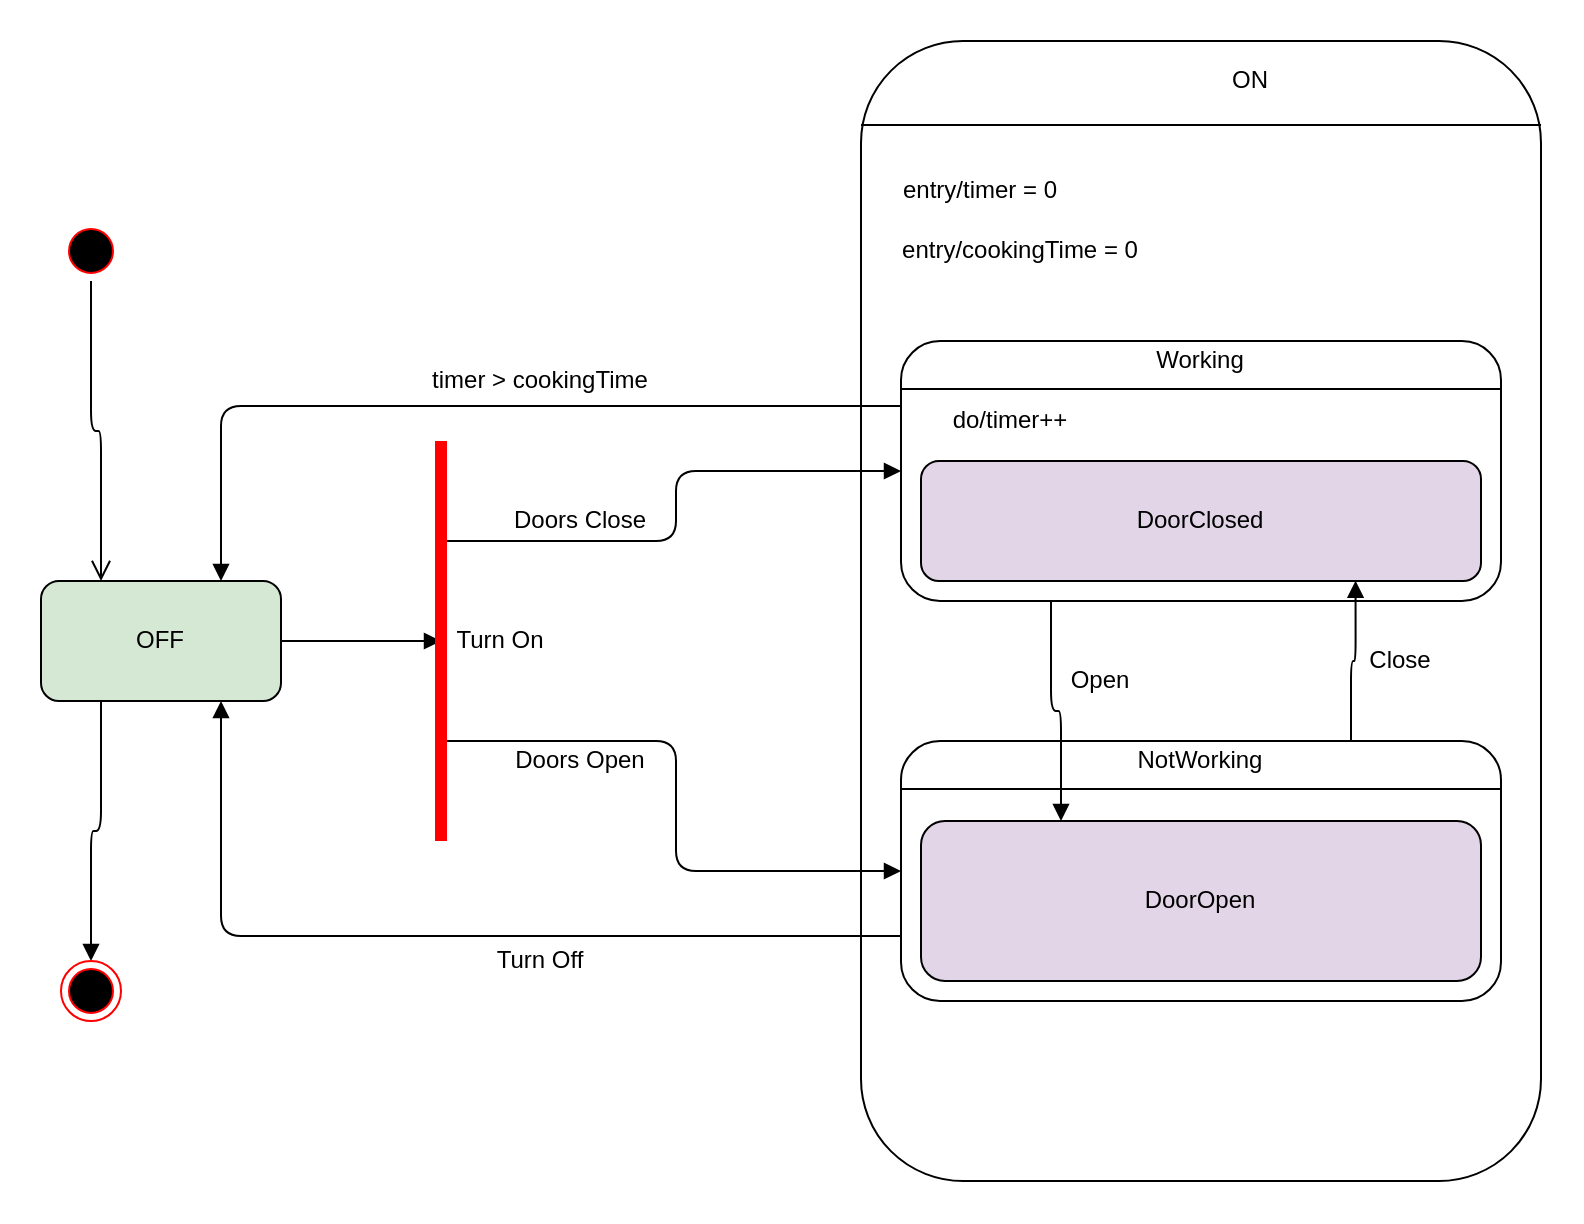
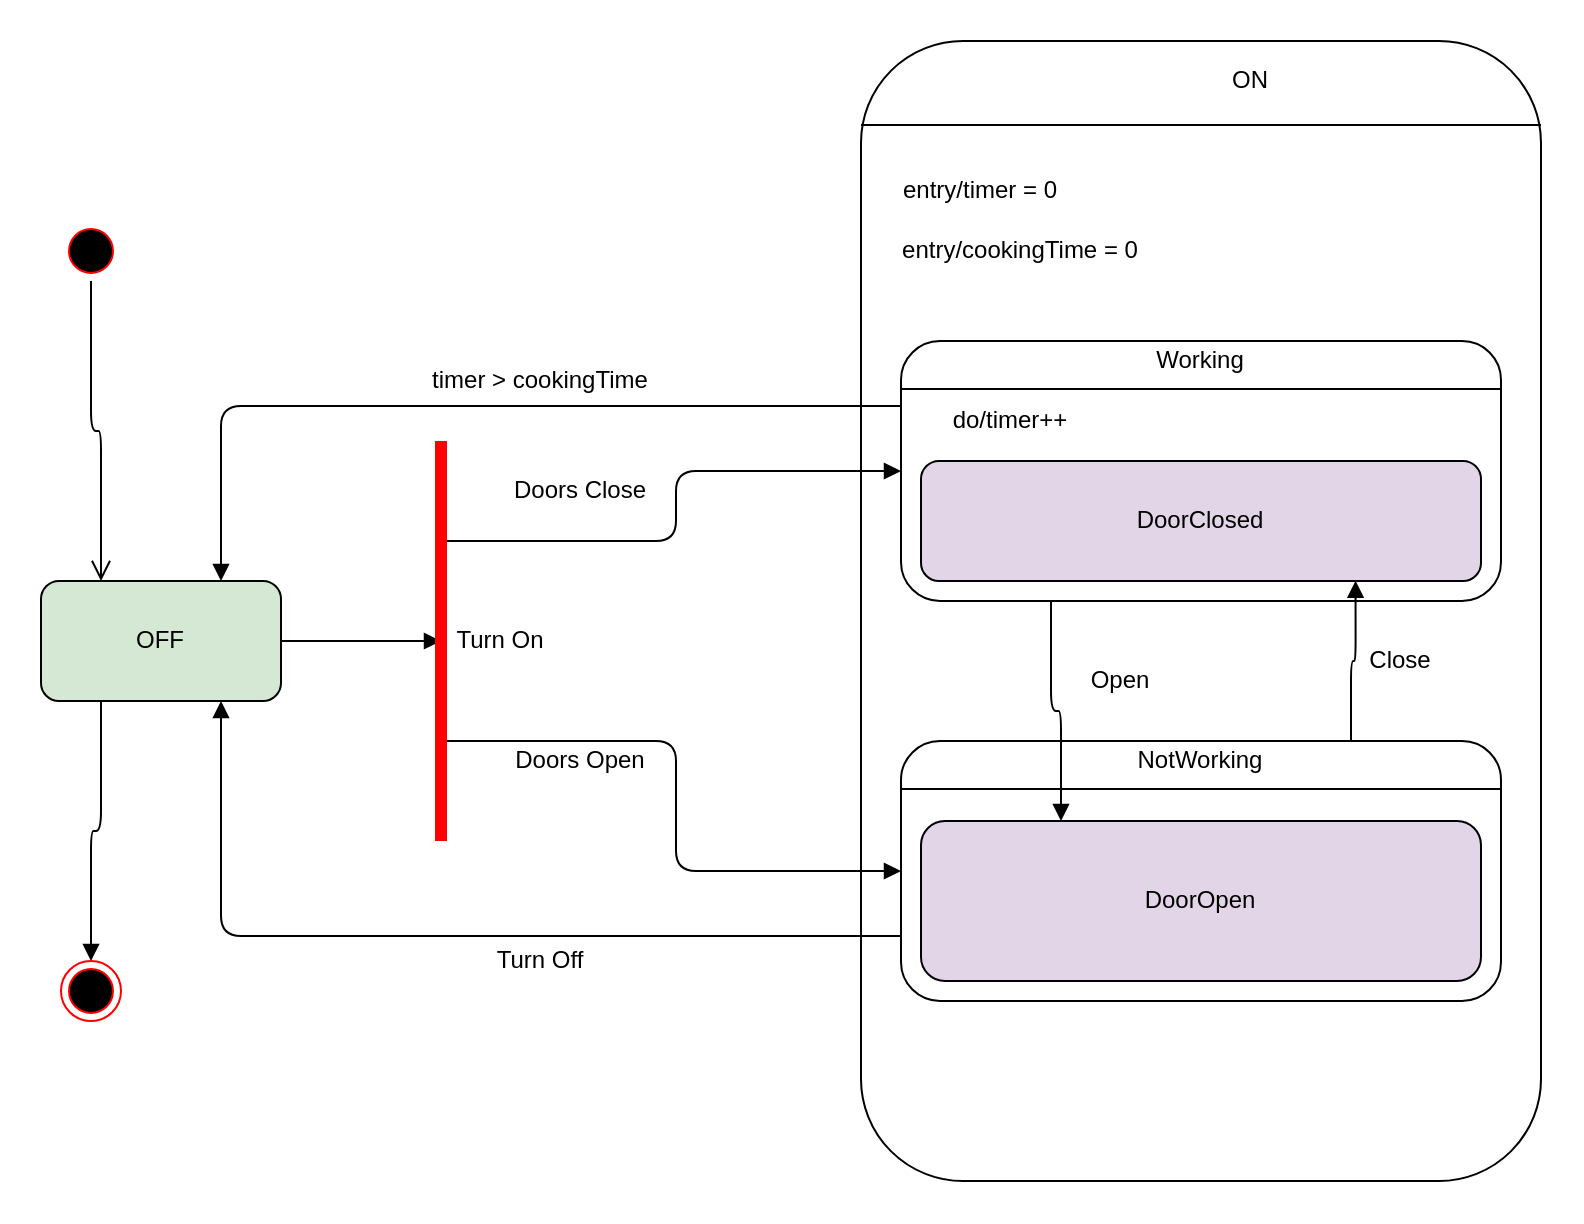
- <mxCell id="29" value="Doors Close" style="text;html=1;strokeColor=none;fillColor=none;align=center;verticalAlign=middle;whiteSpace=wrap;rounded=0;" vertex="1" parent="1"><mxGeometry x="250" y="250" width="80" height="20" as="geometry" /></mxCell>
+ <mxCell id="29" value="Doors Close" style="text;html=1;strokeColor=none;fillColor=none;align=center;verticalAlign=middle;whiteSpace=wrap;rounded=0;" vertex="1" parent="1"><mxGeometry x="250" y="235" width="80" height="20" as="geometry" /></mxCell>
- <mxCell id="25" value="Open" style="text;html=1;strokeColor=none;fillColor=none;align=center;verticalAlign=middle;whiteSpace=wrap;rounded=0;" vertex="1" parent="1"><mxGeometry x="530" y="330" width="40" height="20" as="geometry" /></mxCell>
+ <mxCell id="25" value="Open" style="text;html=1;strokeColor=none;fillColor=none;align=center;verticalAlign=middle;whiteSpace=wrap;rounded=0;" vertex="1" parent="1"><mxGeometry x="540" y="330" width="40" height="20" as="geometry" /></mxCell>
